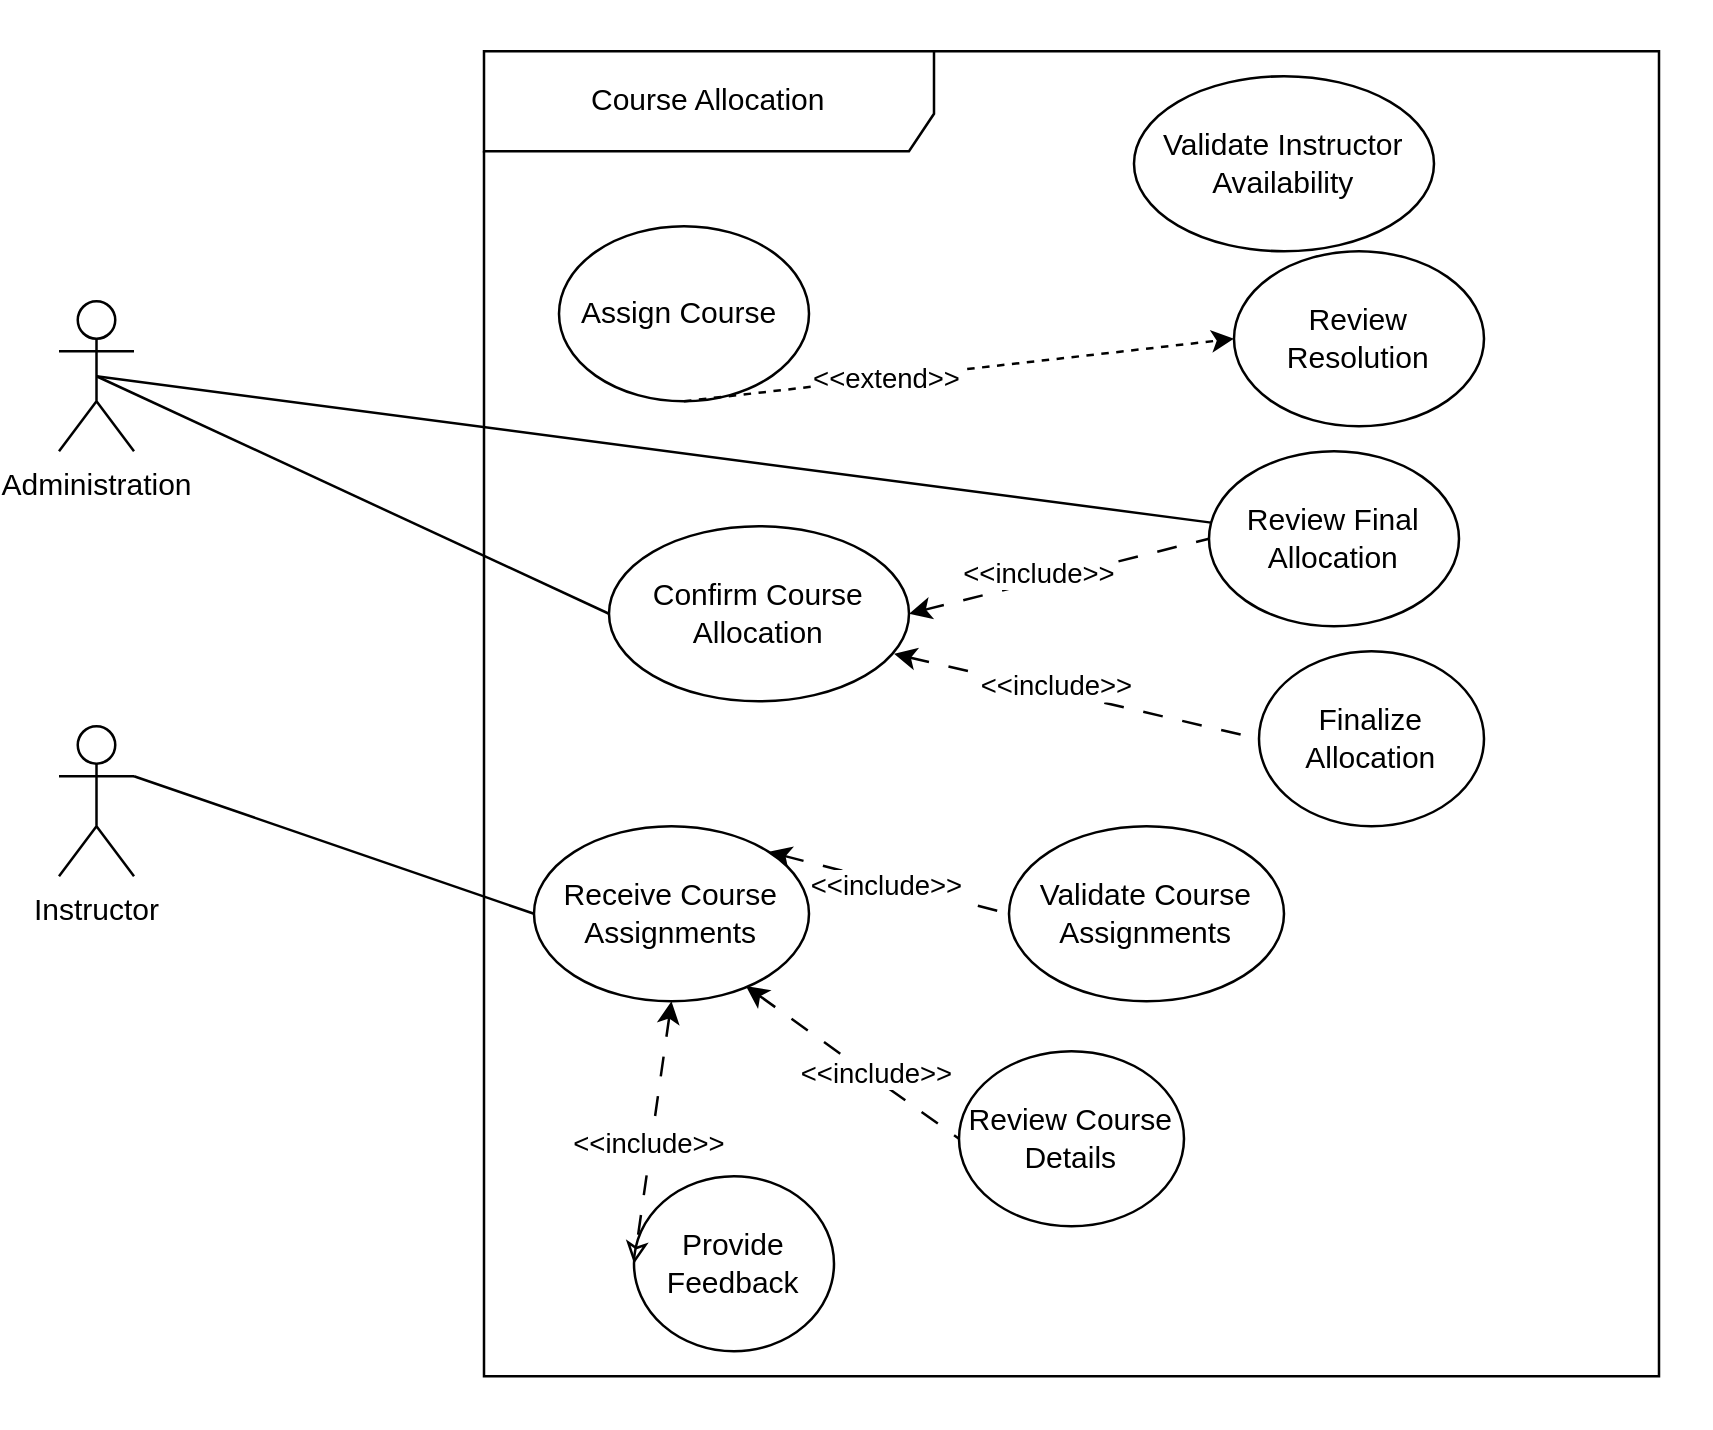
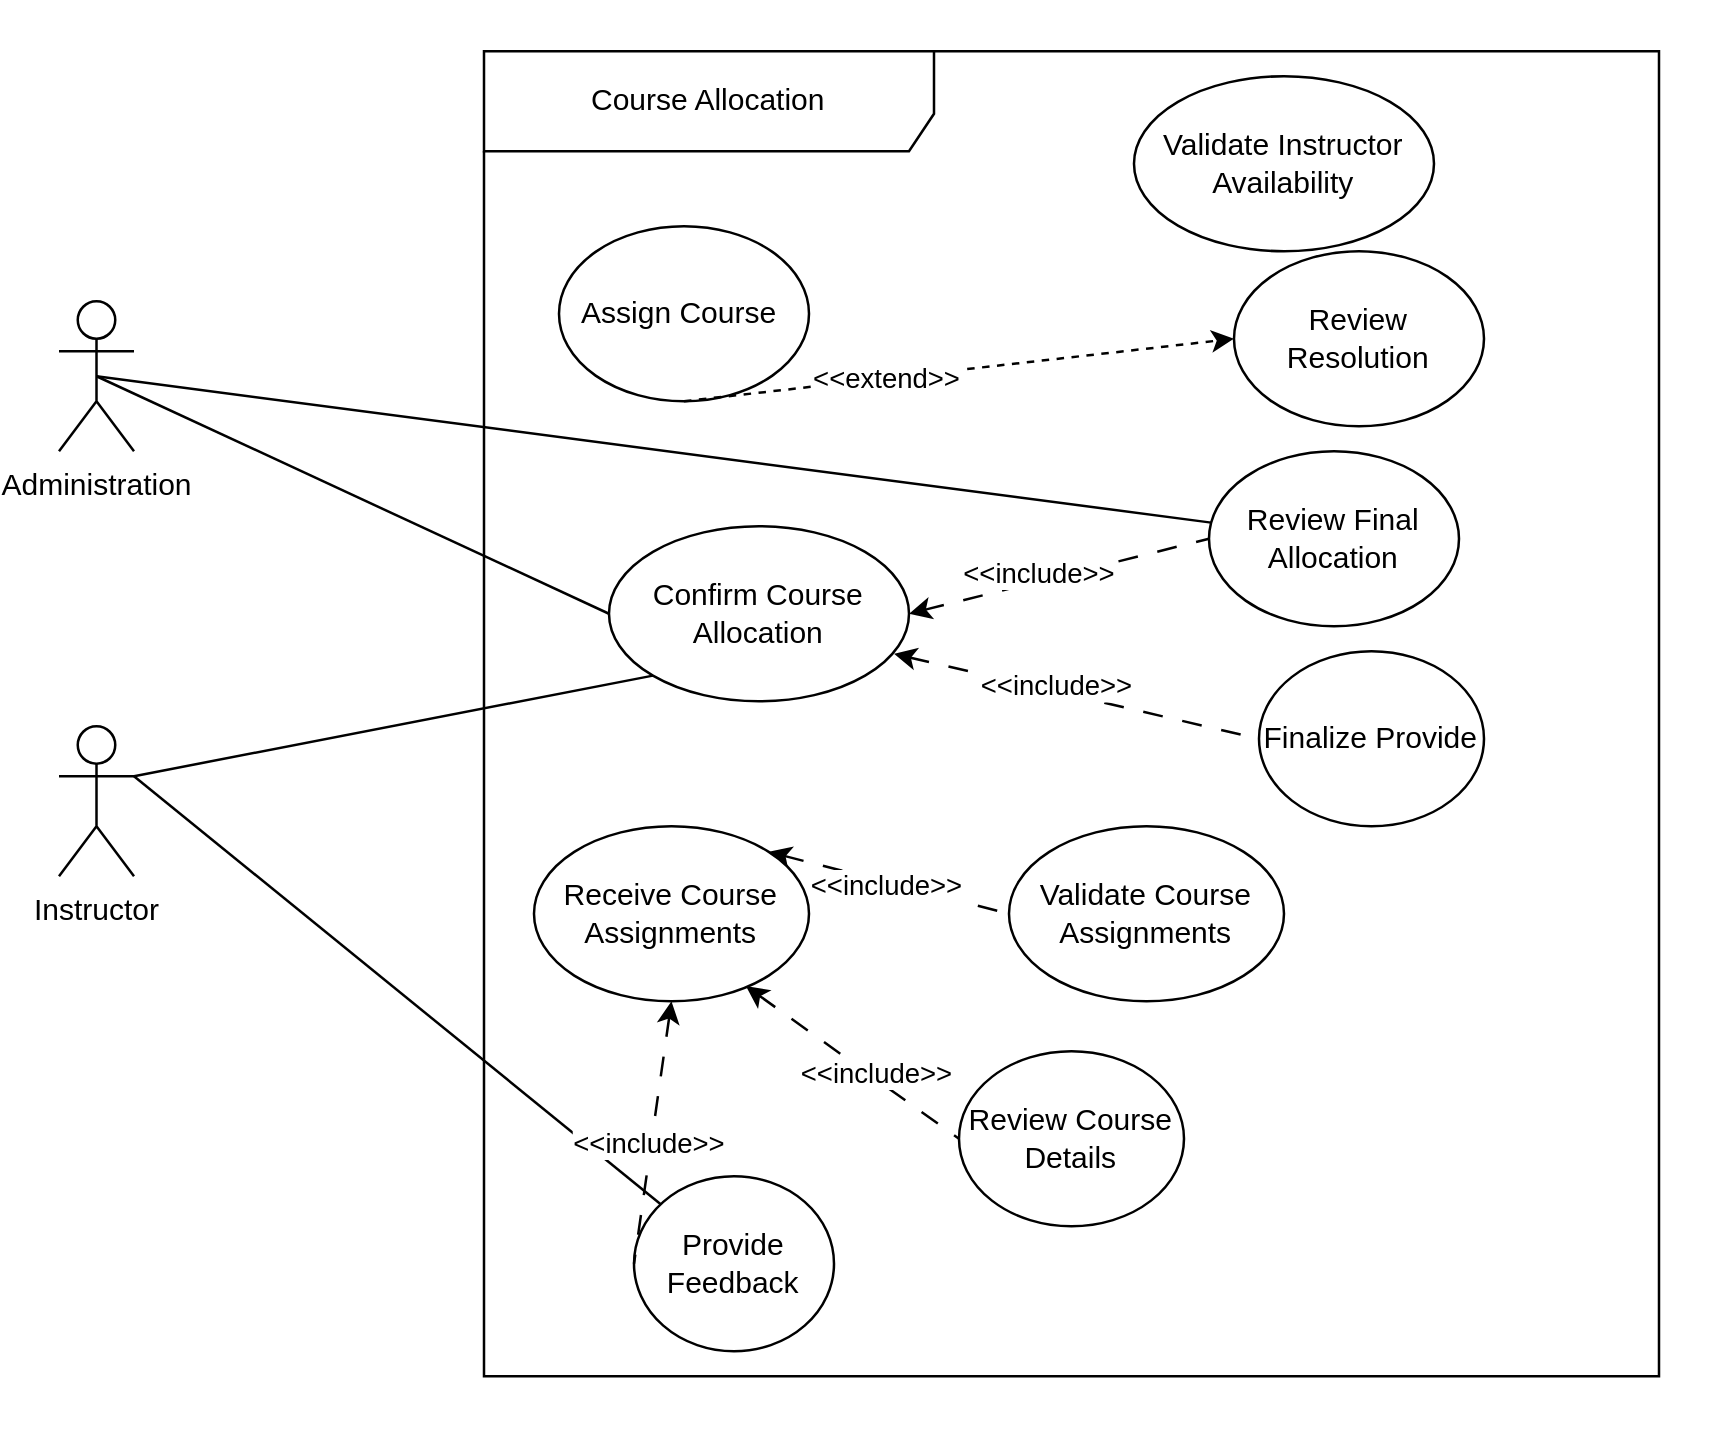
- <mxCell id="30" value="Finalize Allocation" style="ellipse;whiteSpace=wrap;html=1;" vertex="1" parent="1"><mxGeometry x="500" y="260" width="90" height="70" as="geometry" /></mxCell>
+ <mxCell id="30" value="Finalize Provide" style="ellipse;whiteSpace=wrap;html=1;" vertex="1" parent="1"><mxGeometry x="500" y="260" width="90" height="70" as="geometry" /></mxCell>
+ <mxCell id="4" style="rounded=0;orthogonalLoop=1;jettySize=auto;html=1;exitX=1;exitY=0.333;exitDx=0;exitDy=0;exitPerimeter=0;entryX=0;entryY=1;entryDx=0;entryDy=0;endArrow=none;endFill=0;" edge="1" parent="1" source="5" target="22"><mxGeometry relative="1" as="geometry" /></mxCell>
- <mxCell id="3" style="rounded=0;orthogonalLoop=1;jettySize=auto;html=1;exitX=1;exitY=0.333;exitDx=0;exitDy=0;exitPerimeter=0;entryX=0;entryY=0.5;entryDx=0;entryDy=0;endArrow=none;endFill=0;" edge="1" parent="1" source="5" target="16"><mxGeometry relative="1" as="geometry" /></mxCell>
+ <mxCell id="3" style="rounded=0;orthogonalLoop=1;jettySize=auto;html=1;exitX=1;exitY=0.333;exitDx=0;exitDy=0;exitPerimeter=0;endArrow=none;endFill=0;" edge="1" parent="1" source="5" target="11"><mxGeometry relative="1" as="geometry" /></mxCell>
- <mxCell id="14" style="rounded=0;orthogonalLoop=1;jettySize=auto;html=1;exitX=0.5;exitY=1;exitDx=0;exitDy=0;entryX=0;entryY=0.5;entryDx=0;entryDy=0;endArrow=classic;endFill=0;dashed=1;dashPattern=8 8;startArrow=classic;startFill=1;" edge="1" parent="1" source="16" target="11"><mxGeometry relative="1" as="geometry" /></mxCell>
+ <mxCell id="14" style="rounded=0;orthogonalLoop=1;jettySize=auto;html=1;exitX=0.5;exitY=1;exitDx=0;exitDy=0;entryX=0;entryY=0.5;entryDx=0;entryDy=0;endArrow=none;endFill=0;dashed=1;dashPattern=8 8;startArrow=classic;startFill=1;" edge="1" parent="1" source="16" target="11"><mxGeometry relative="1" as="geometry" /></mxCell>
